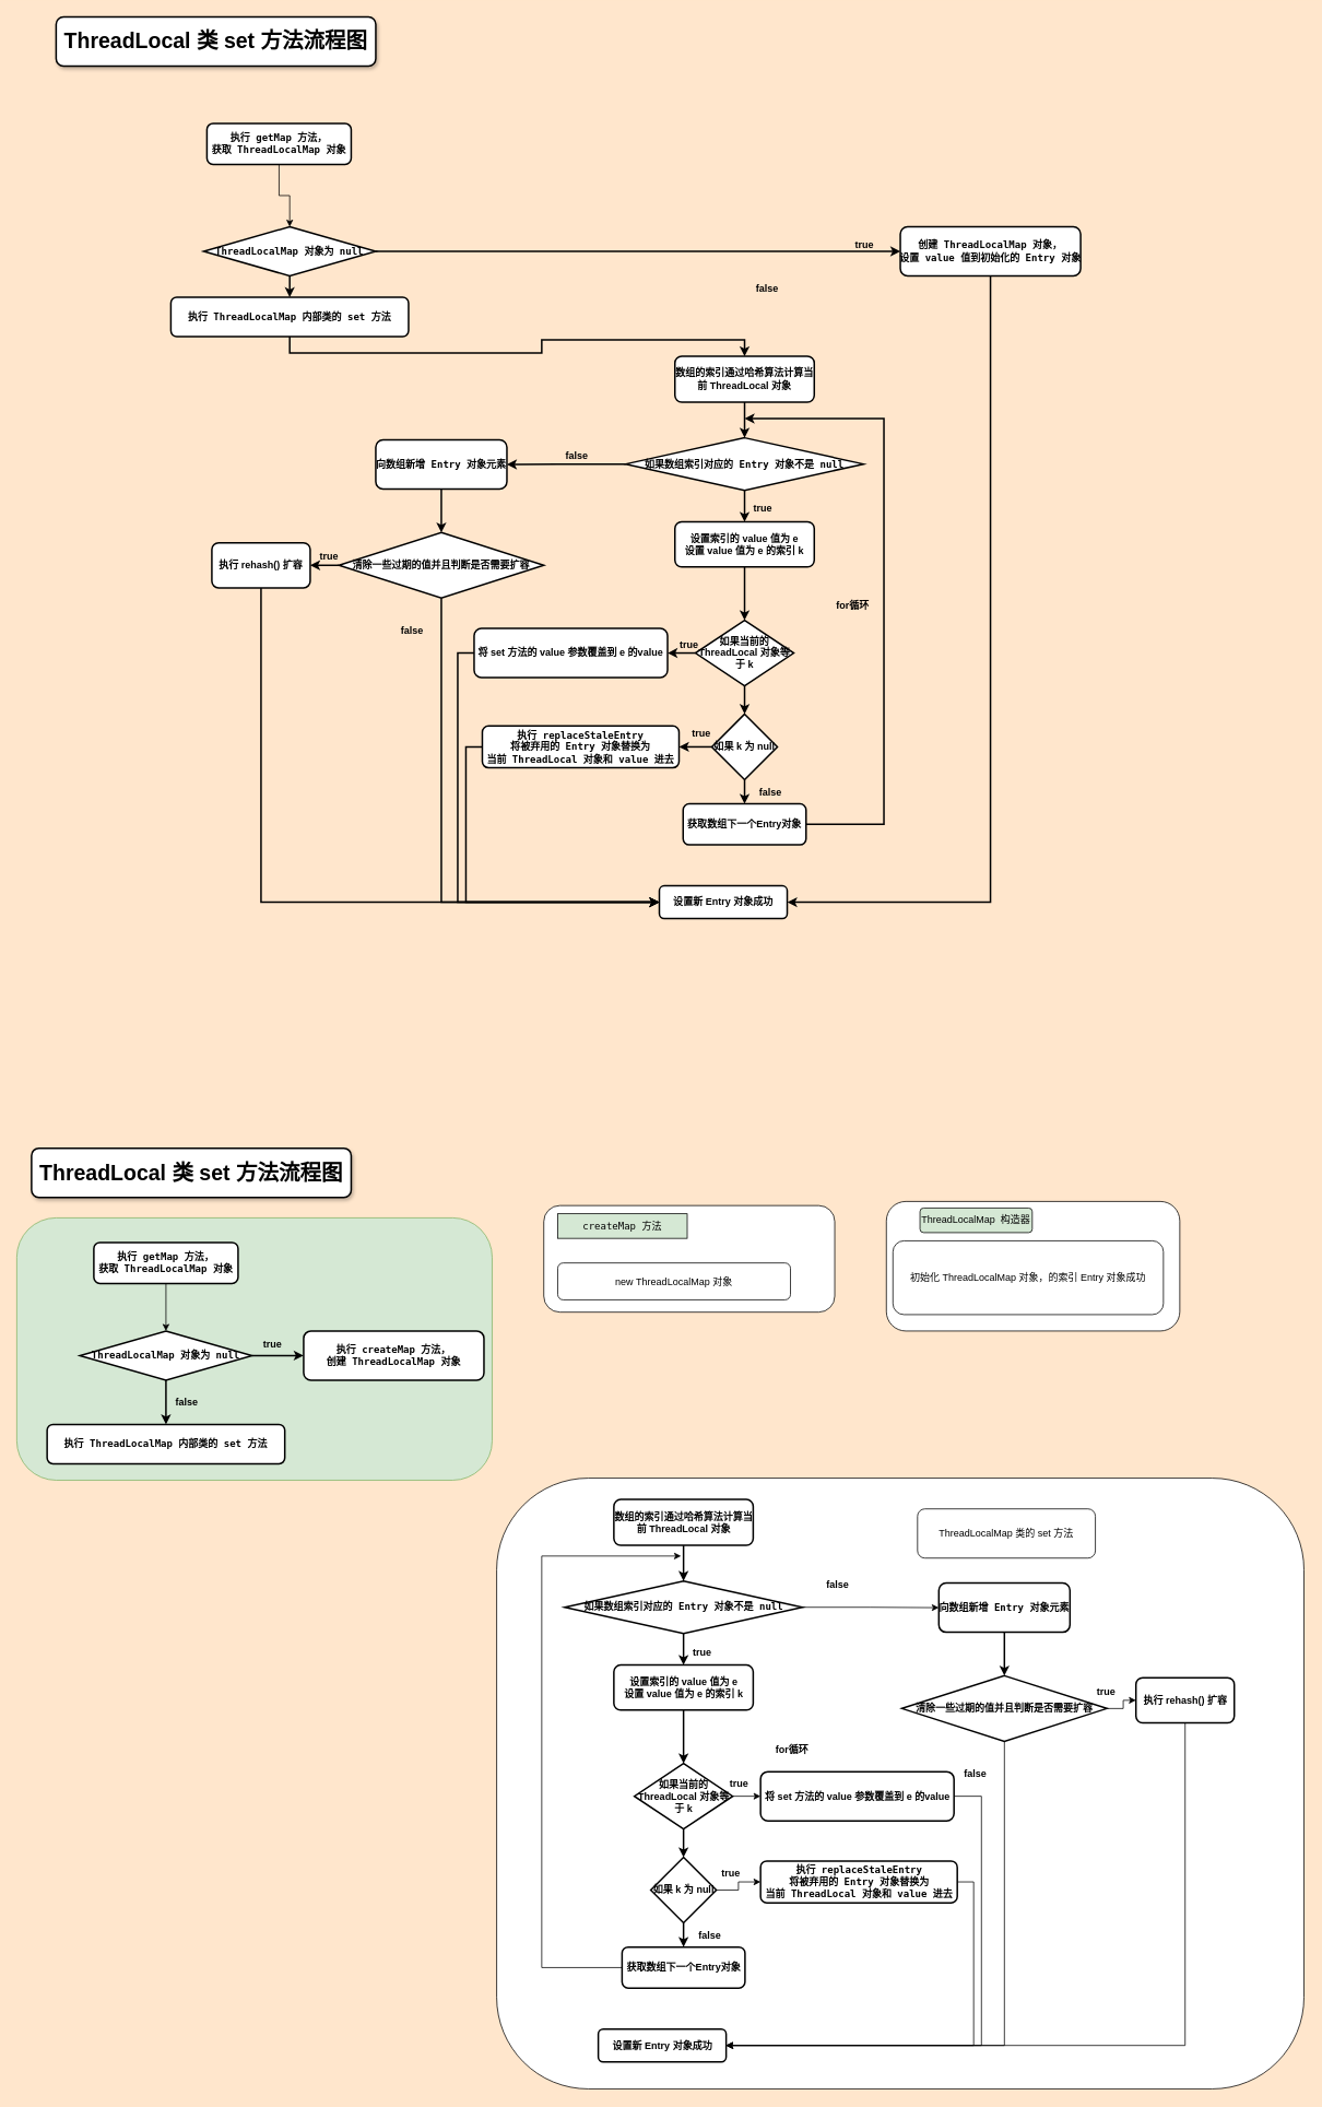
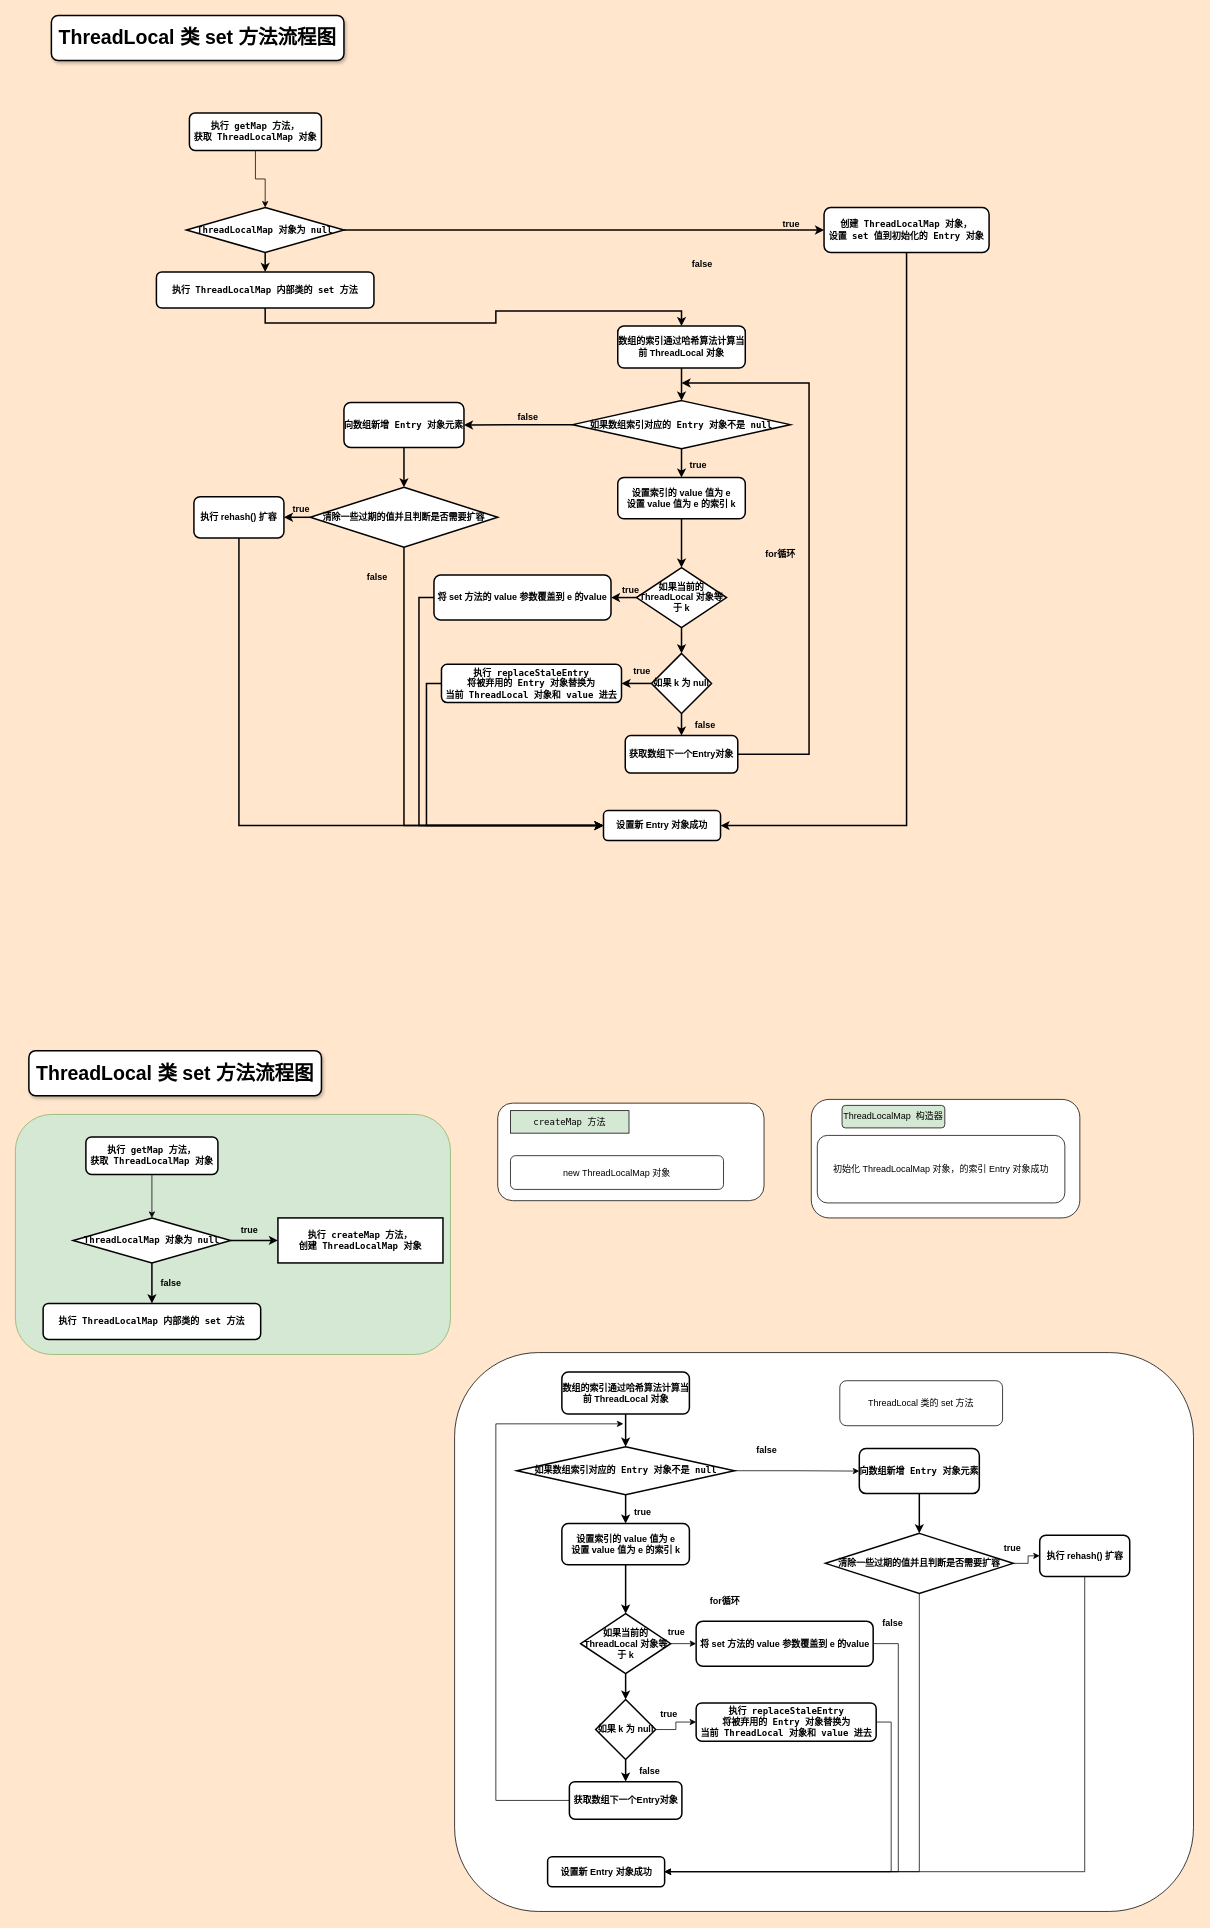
- <mxCell id="7" value="&lt;pre&gt;创建 ThreadLocalMap 对象，&lt;br&gt;设置 value 值到初始化的 Entry 对象&lt;/pre&gt;" style="rounded=1;whiteSpace=wrap;html=1;fontStyle=1;gradientDirection=east;strokeWidth=2;comic=0;" parent="1" vertex="1"><mxGeometry x="1098" y="276" width="220" height="60" as="geometry" /></mxCell>
+ <mxCell id="7" value="&lt;pre&gt;创建 ThreadLocalMap 对象，&lt;br&gt;设置 set 值到初始化的 Entry 对象&lt;/pre&gt;" style="rounded=1;whiteSpace=wrap;html=1;fontStyle=1;gradientDirection=east;strokeWidth=2;comic=0;" parent="1" vertex="1"><mxGeometry x="1098" y="276" width="220" height="60" as="geometry" /></mxCell>
- <mxCell id="53" value="&lt;pre&gt;执行 createMap 方法，&lt;br/&gt;创建 ThreadLocalMap 对象&lt;br&gt;&lt;/pre&gt;" style="rounded=1;whiteSpace=wrap;html=1;fontStyle=1;gradientDirection=east;strokeWidth=2;comic=0;" vertex="1" parent="1"><mxGeometry x="370" y="1623" width="220" height="60" as="geometry" /></mxCell>
+ <mxCell id="53" value="&lt;pre&gt;执行 createMap 方法，&lt;br/&gt;创建 ThreadLocalMap 对象&lt;br&gt;&lt;/pre&gt;" style="whiteSpace=wrap;html=1;fontStyle=1;gradientDirection=east;strokeWidth=2;comic=0;rounded=0;" vertex="1" parent="1"><mxGeometry x="370" y="1623" width="220" height="60" as="geometry" /></mxCell>
- <mxCell id="102" value="ThreadLocalMap 类的 set 方法" style="rounded=1;whiteSpace=wrap;html=1;" vertex="1" parent="1"><mxGeometry x="1119" y="1840" width="217" height="60" as="geometry" /></mxCell>
+ <mxCell id="102" value="ThreadLocal 类的 set 方法" style="rounded=1;whiteSpace=wrap;html=1;" vertex="1" parent="1"><mxGeometry x="1119" y="1840" width="217" height="60" as="geometry" /></mxCell>
